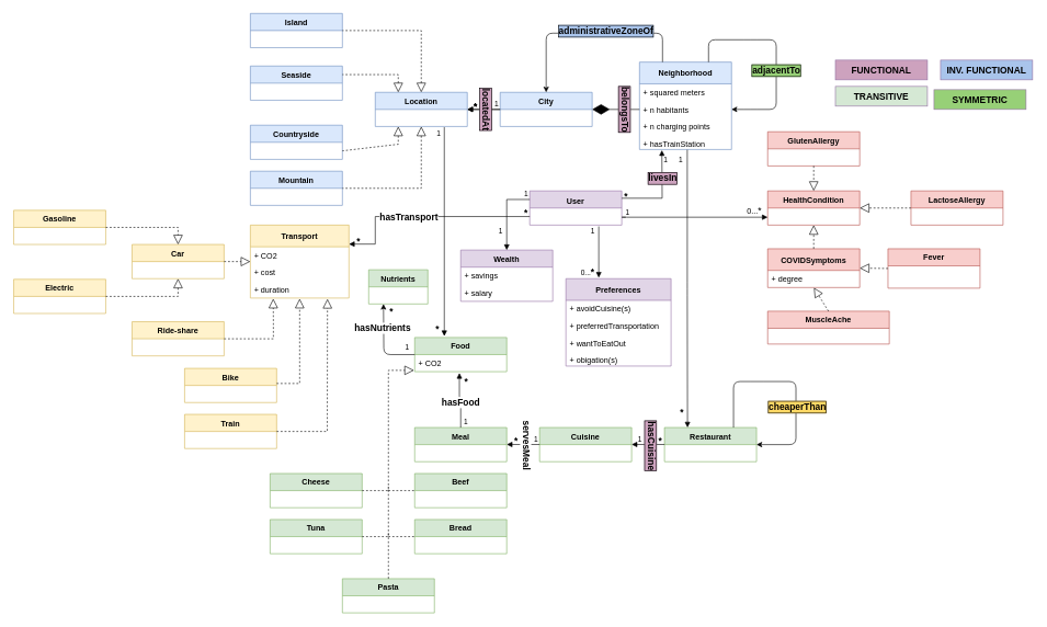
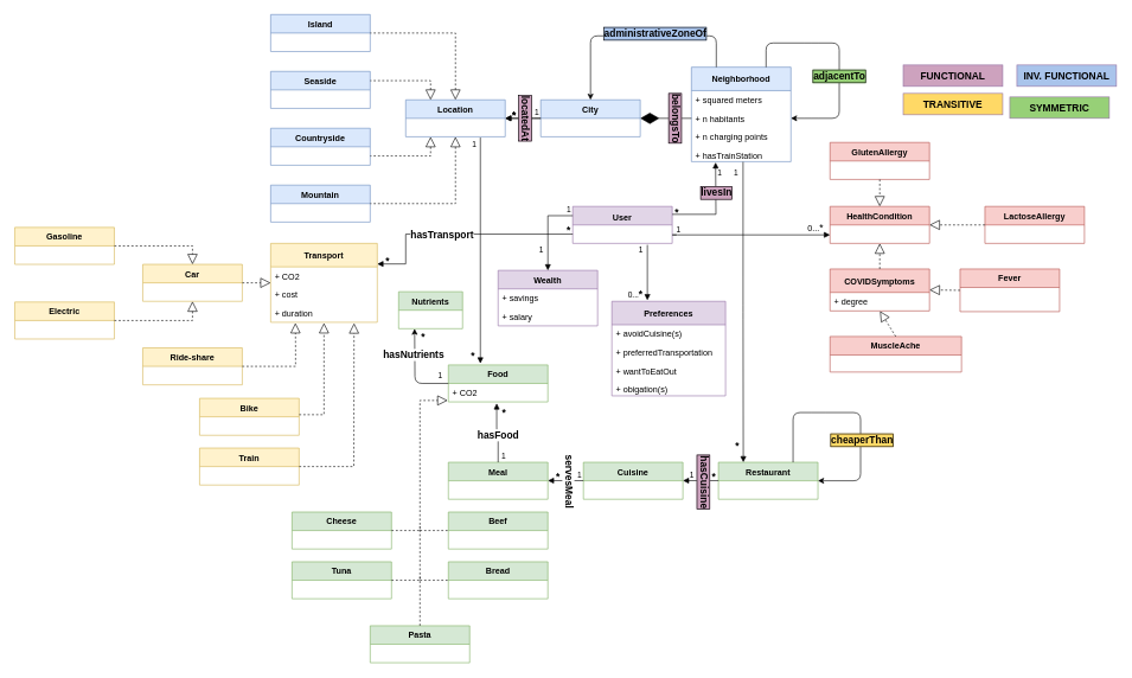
- <mxCell id="125" value="&lt;b&gt;TRANSITIVE&lt;/b&gt;" style="rounded=0;whiteSpace=wrap;html=1;labelBackgroundColor=none;fontSize=14;fillColor=#d5e8d4;strokeColor=#9673a6;" vertex="1" parent="1"><mxGeometry x="1270" y="131" width="140" height="30" as="geometry" /></mxCell>
+ <mxCell id="125" value="&lt;b&gt;TRANSITIVE&lt;/b&gt;" style="rounded=0;whiteSpace=wrap;html=1;labelBackgroundColor=none;fontSize=14;fillColor=#FFD966;strokeColor=#9673a6;" vertex="1" parent="1"><mxGeometry x="1270" y="131" width="140" height="30" as="geometry" /></mxCell>
- <mxCell id="13" value="Countryside" style="swimlane;fontStyle=1;childLayout=stackLayout;horizontal=1;startSize=26;fillColor=#dae8fc;horizontalStack=0;resizeParent=1;resizeParentMax=0;resizeLast=0;collapsible=1;marginBottom=0;align=center;verticalAlign=middle;html=0;strokeColor=#6c8ebf;" parent="1" vertex="1"><mxGeometry x="380" y="190" width="140" height="52" as="geometry" /></mxCell>
+ <mxCell id="13" value="Countryside" style="swimlane;fontStyle=1;childLayout=stackLayout;horizontal=1;startSize=26;fillColor=#dae8fc;horizontalStack=0;resizeParent=1;resizeParentMax=0;resizeLast=0;collapsible=1;marginBottom=0;align=center;verticalAlign=middle;html=0;strokeColor=#6c8ebf;" parent="1" vertex="1"><mxGeometry x="380" y="180" width="140" height="52" as="geometry" /></mxCell>
